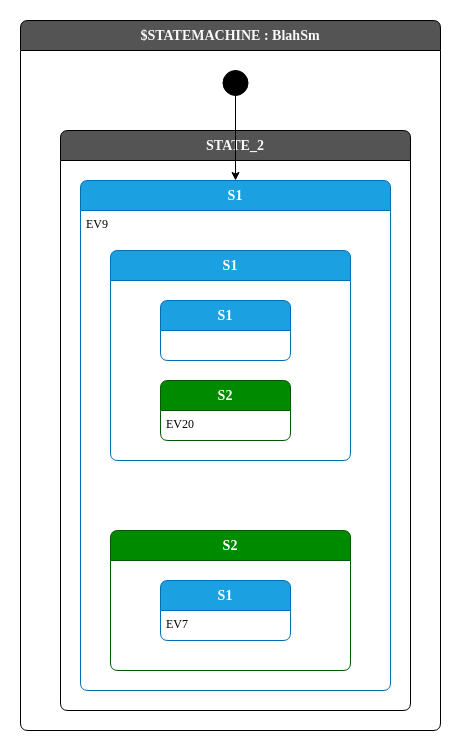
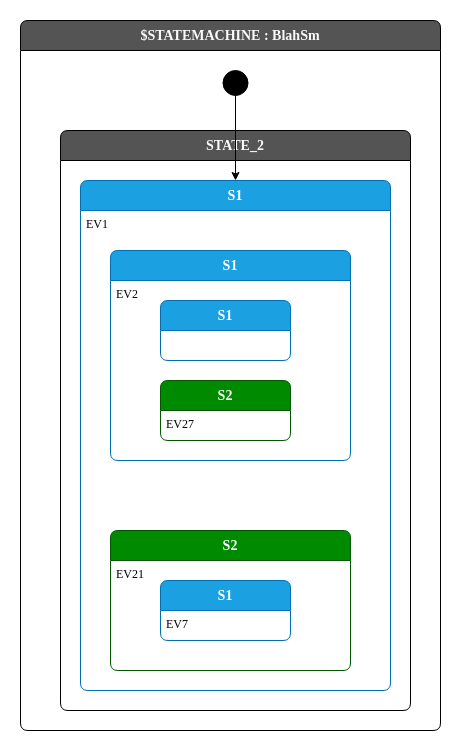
- <mxCell id="8" value="EV9" style="fontFamily=Lucida Console;align=left;verticalAlign=top;fillColor=none;gradientColor=none;strokeColor=none;rounded=0;spacingLeft=4;resizable=0;movable=0;deletable=0;rotatable=0;autosize=1;" parent="7" vertex="1" connectable="0"><mxGeometry y="30" width="50" height="30" as="geometry" /></mxCell>
+ <mxCell id="8" value="EV1" style="fontFamily=Lucida Console;align=left;verticalAlign=top;fillColor=none;gradientColor=none;strokeColor=none;rounded=0;spacingLeft=4;resizable=0;movable=0;deletable=0;rotatable=0;autosize=1;" parent="7" vertex="1" connectable="0"><mxGeometry y="30" width="50" height="30" as="geometry" /></mxCell>
+ <mxCell id="10" value="EV2" style="fontFamily=Lucida Console;align=left;verticalAlign=top;fillColor=none;gradientColor=none;strokeColor=none;rounded=0;spacingLeft=4;resizable=0;movable=0;deletable=0;rotatable=0;autosize=1;" parent="9" vertex="1" connectable="0"><mxGeometry y="30" width="50" height="30" as="geometry" /></mxCell>
- <mxCell id="13" value="EV20" style="fontFamily=Lucida Console;align=left;verticalAlign=top;fillColor=none;gradientColor=none;strokeColor=none;rounded=0;spacingLeft=4;resizable=0;movable=0;deletable=0;rotatable=0;autosize=1;" parent="12" vertex="1" connectable="0"><mxGeometry y="30" width="50" height="30" as="geometry" /></mxCell>
+ <mxCell id="13" value="EV27" style="fontFamily=Lucida Console;align=left;verticalAlign=top;fillColor=none;gradientColor=none;strokeColor=none;rounded=0;spacingLeft=4;resizable=0;movable=0;deletable=0;rotatable=0;autosize=1;" parent="12" vertex="1" connectable="0"><mxGeometry y="30" width="50" height="30" as="geometry" /></mxCell>
+ <mxCell id="15" value="EV21" style="fontFamily=Lucida Console;align=left;verticalAlign=top;fillColor=none;gradientColor=none;strokeColor=none;rounded=0;spacingLeft=4;resizable=0;movable=0;deletable=0;rotatable=0;autosize=1;" parent="14" vertex="1" connectable="0"><mxGeometry y="30" width="50" height="30" as="geometry" /></mxCell>
